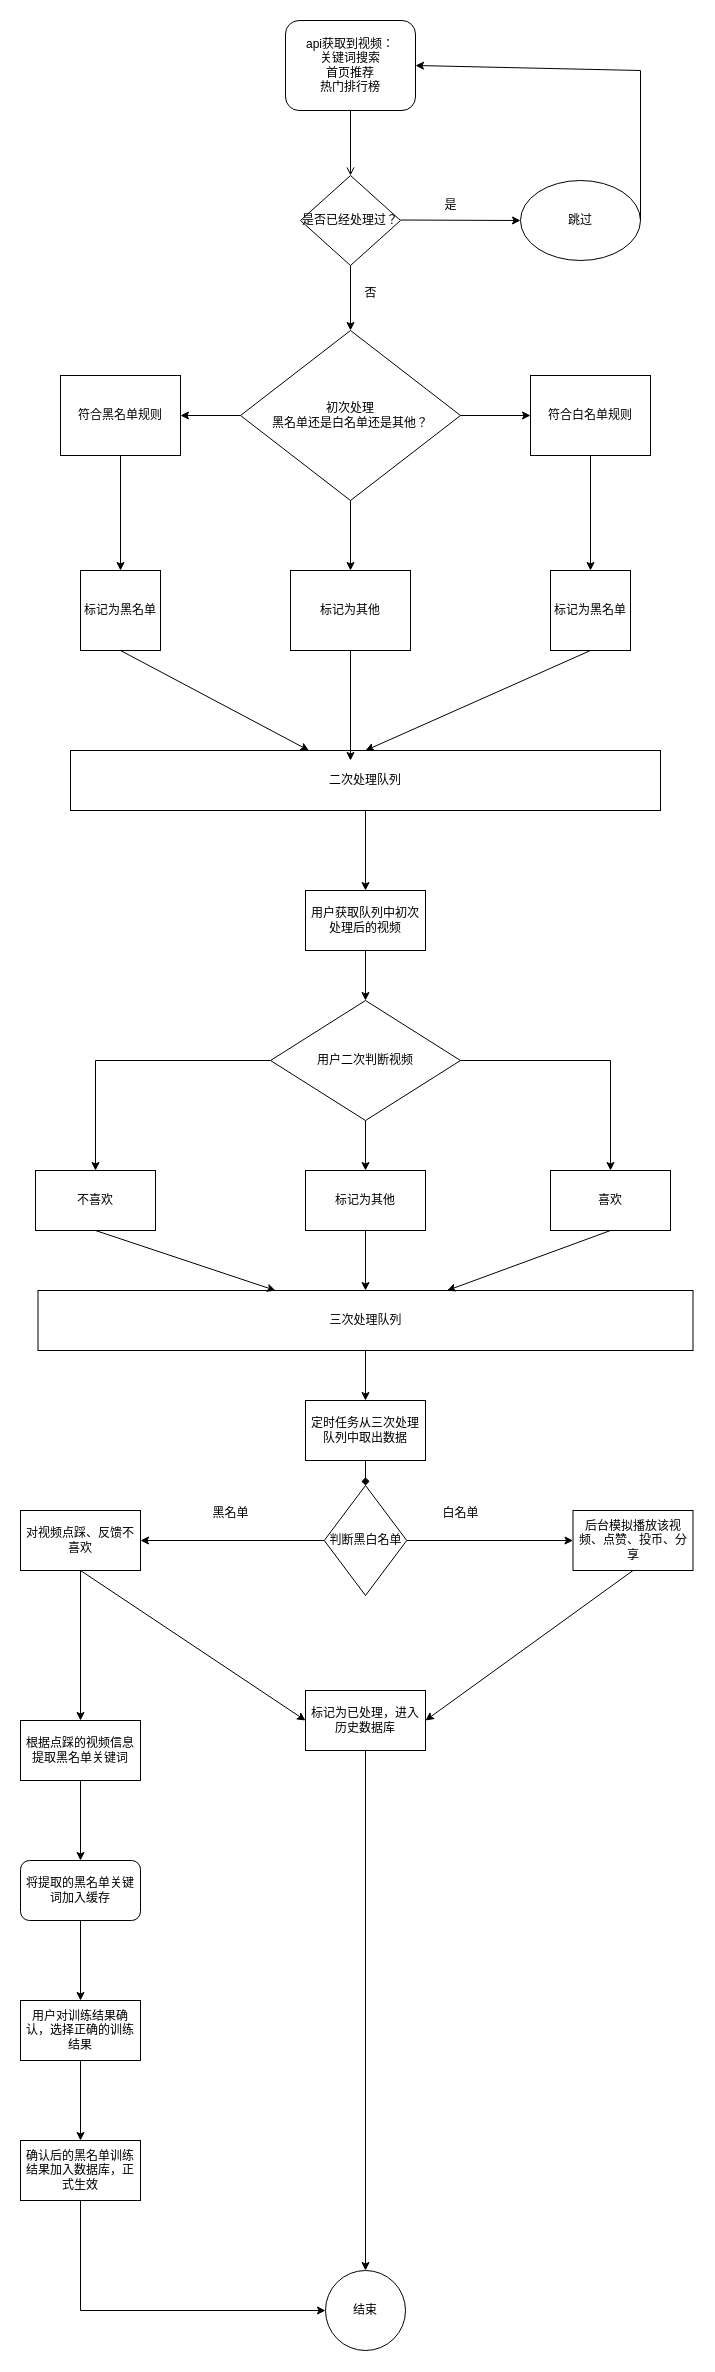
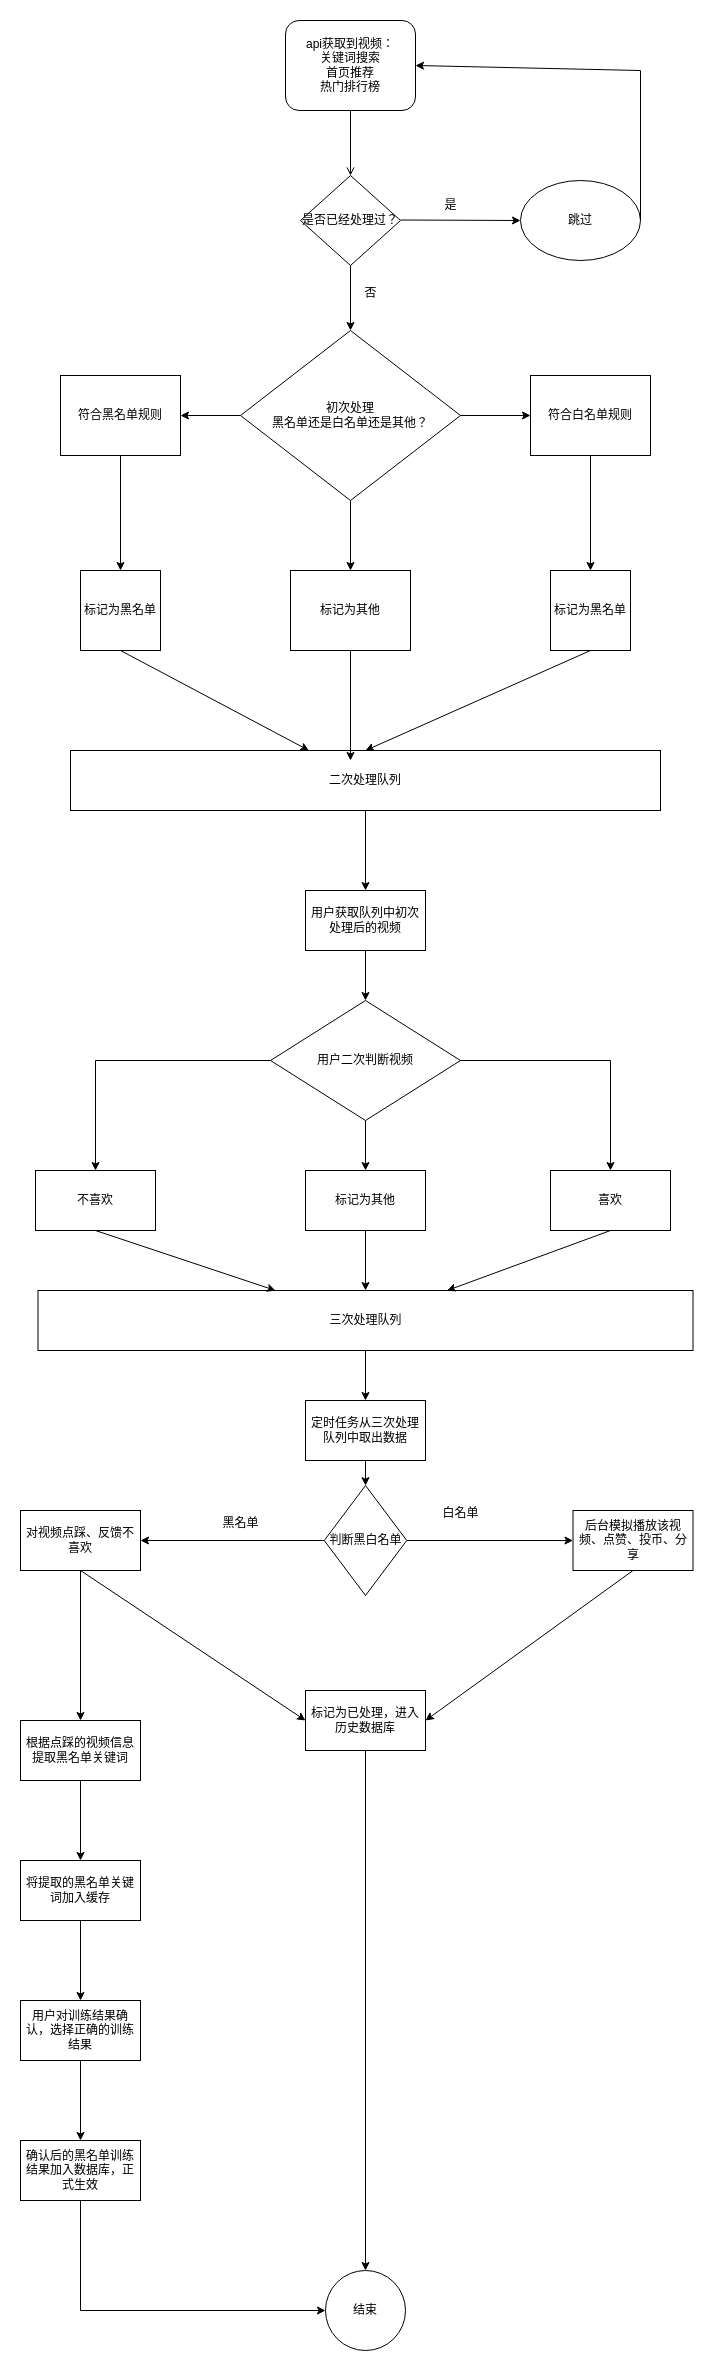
- <mxCell id="42" value="" style="edgeStyle=orthogonalEdgeStyle;rounded=0;orthogonalLoop=1;jettySize=auto;html=1;endArrow=diamond;" parent="1" source="43" target="45" edge="1"><mxGeometry relative="1" as="geometry" /></mxCell>
+ <mxCell id="42" value="" style="edgeStyle=orthogonalEdgeStyle;rounded=0;orthogonalLoop=1;jettySize=auto;html=1;" parent="1" source="43" target="45" edge="1"><mxGeometry relative="1" as="geometry" /></mxCell>
- <mxCell id="47" value="黑名单" style="text;html=1;align=center;verticalAlign=middle;resizable=0;points=[];autosize=1;strokeColor=none;fillColor=none;" parent="1" vertex="1"><mxGeometry x="200" y="1498" width="60" height="30" as="geometry" /></mxCell>
+ <mxCell id="47" value="黑名单" style="text;html=1;align=center;verticalAlign=middle;resizable=0;points=[];autosize=1;strokeColor=none;fillColor=none;" parent="1" vertex="1"><mxGeometry x="210" y="1508" width="60" height="30" as="geometry" /></mxCell>
- <mxCell id="58" value="将提取的黑名单关键词加入缓存" style="whiteSpace=wrap;html=1;rounded=1;" parent="1" vertex="1"><mxGeometry x="20" y="1860" width="120" height="60" as="geometry" /></mxCell>
+ <mxCell id="58" value="将提取的黑名单关键词加入缓存" style="whiteSpace=wrap;html=1;rounded=0;" parent="1" vertex="1"><mxGeometry x="20" y="1860" width="120" height="60" as="geometry" /></mxCell>
